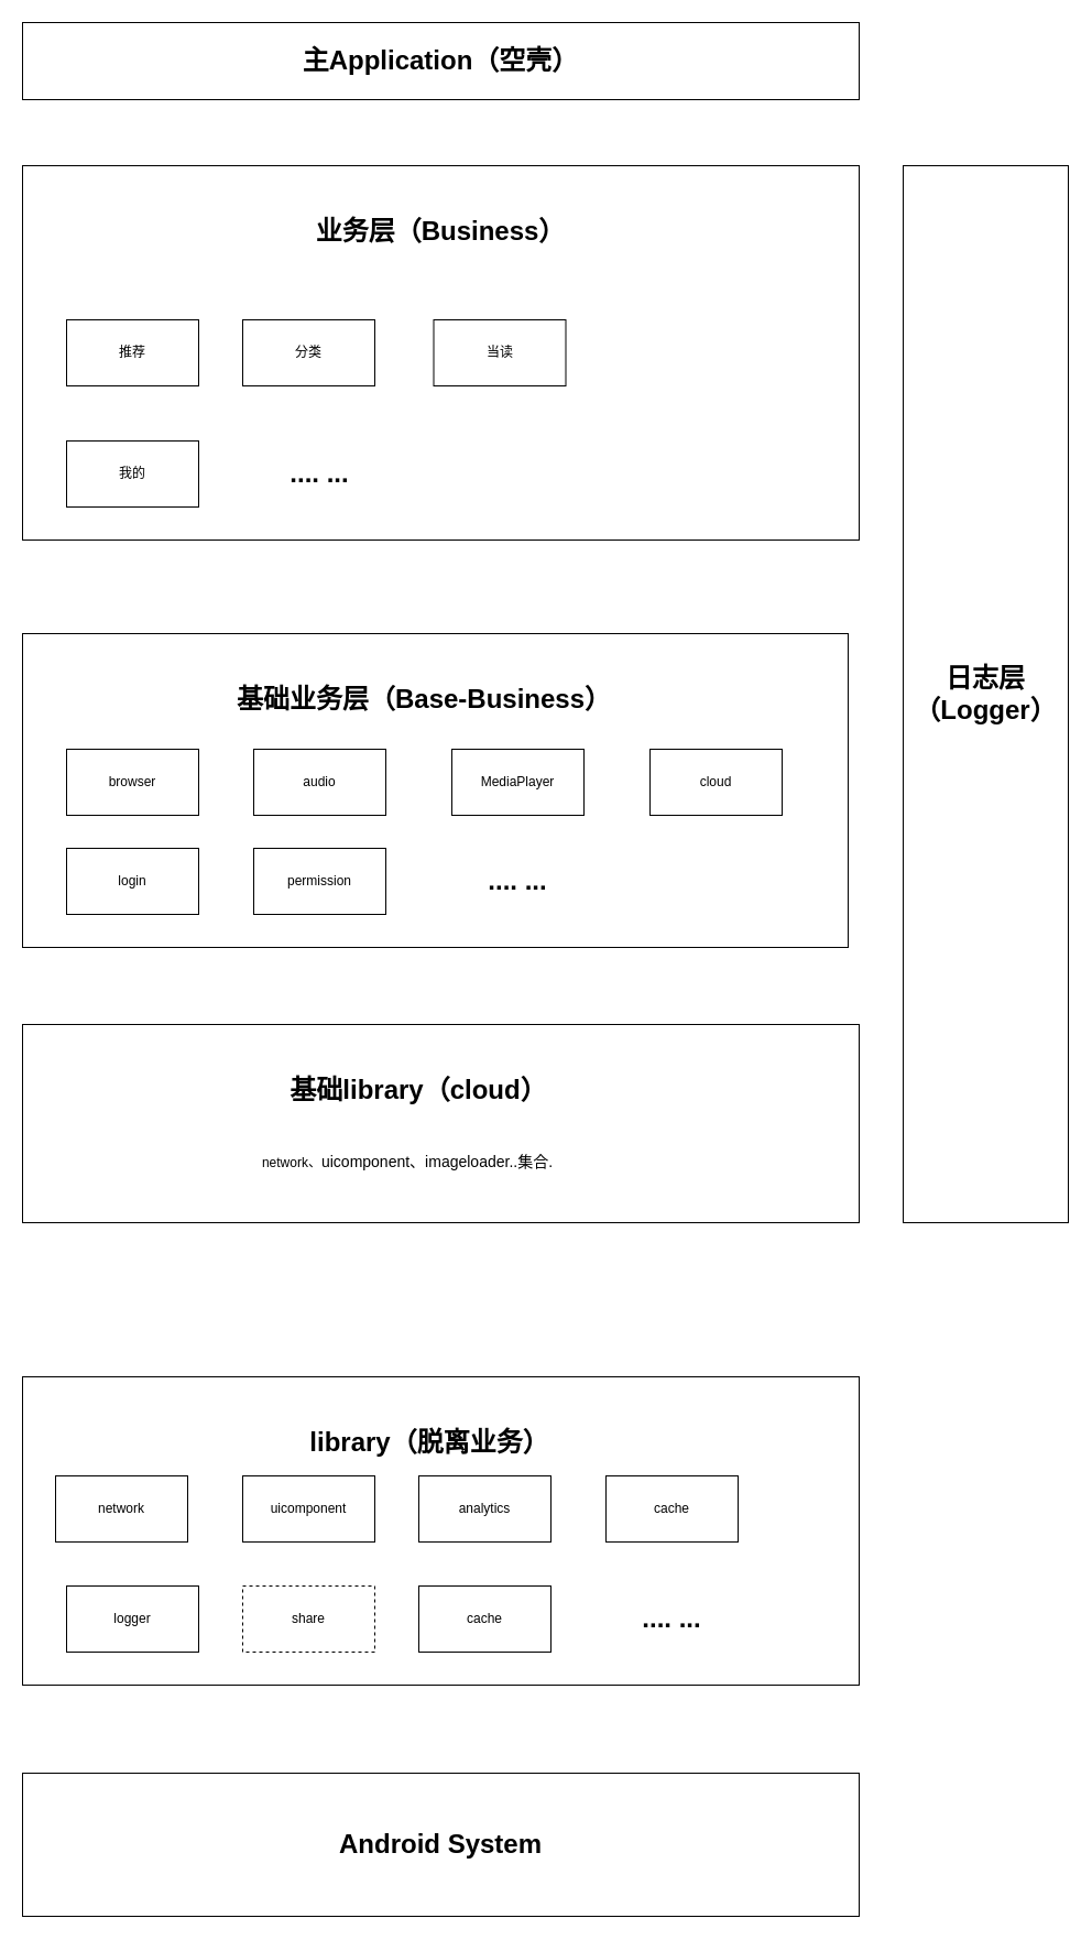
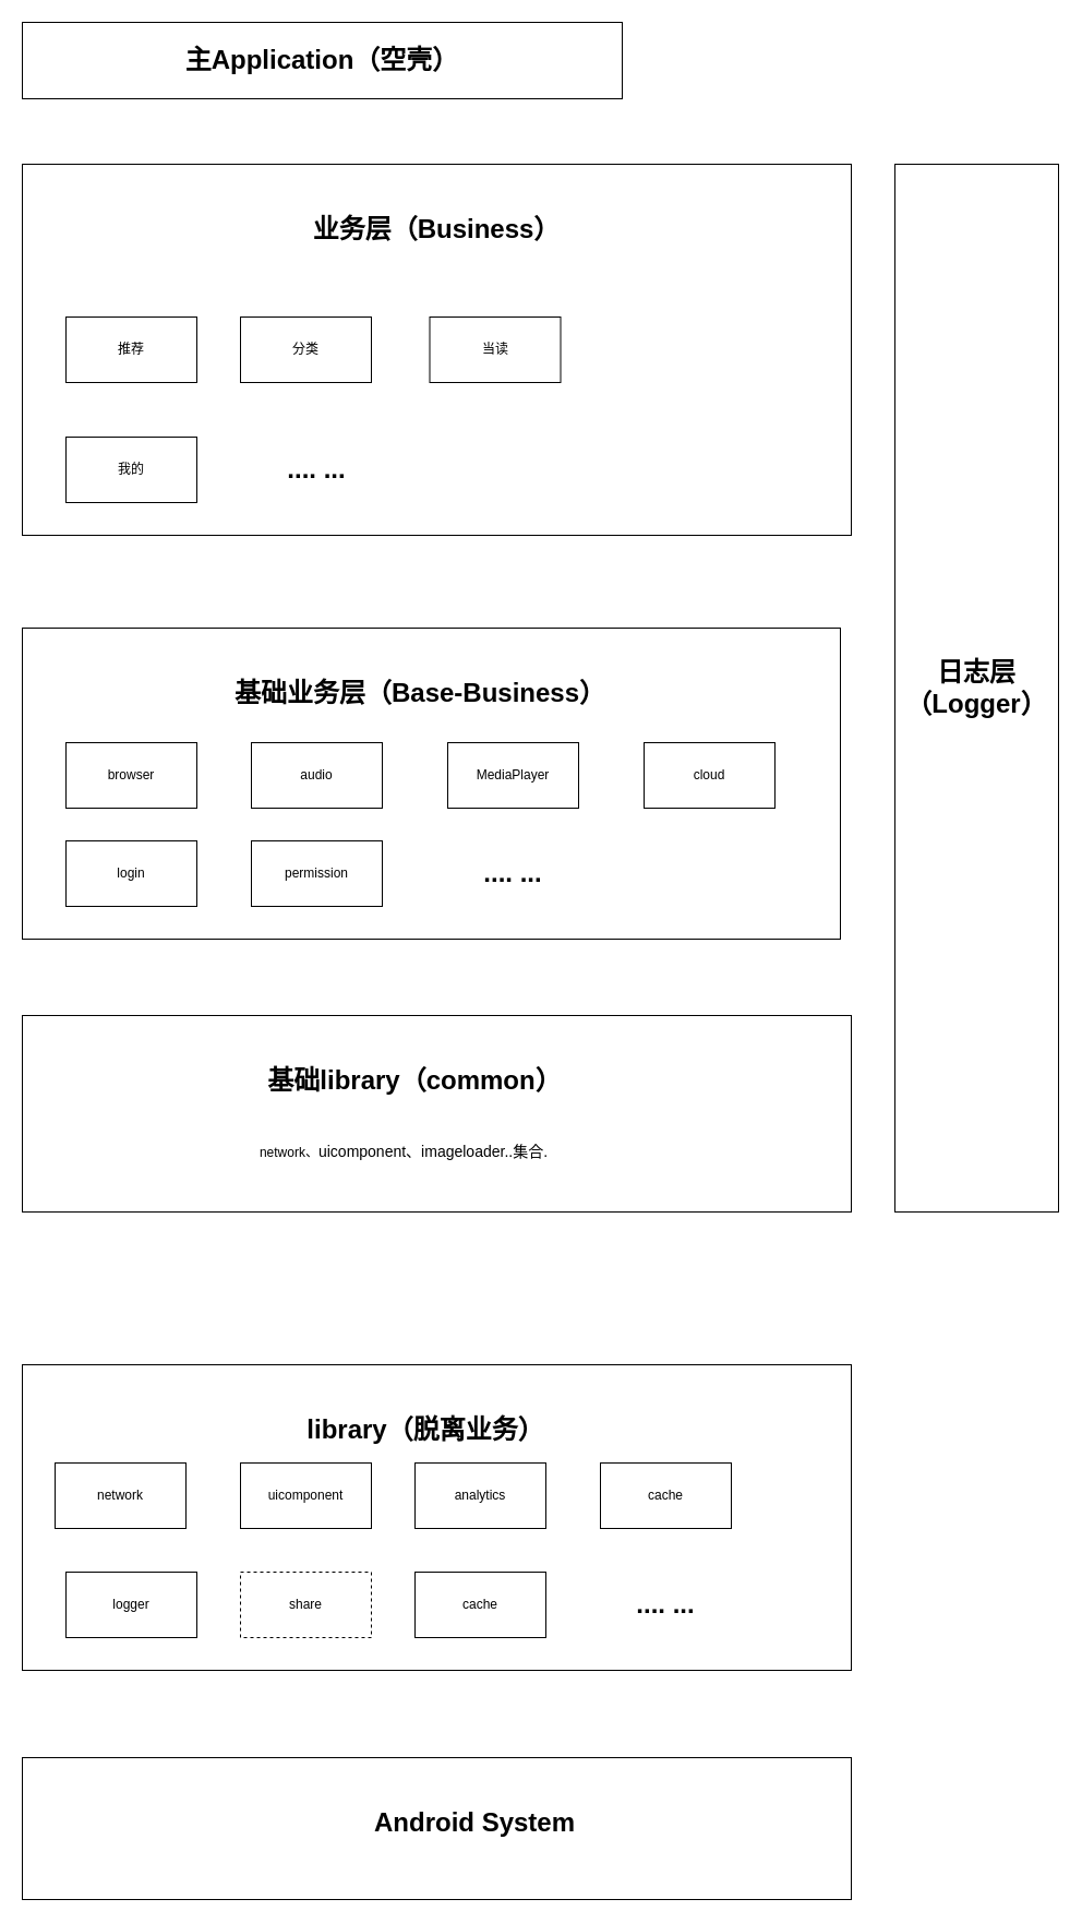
- <mxCell id="2" value="&lt;h1&gt;主Application（空壳）&lt;/h1&gt;" style="rounded=0;whiteSpace=wrap;html=1;" vertex="1" parent="1"><mxGeometry x="20" y="20" width="760" height="70" as="geometry" /></mxCell>
+ <mxCell id="2" value="&lt;h1&gt;主Application（空壳）&lt;/h1&gt;" style="rounded=0;whiteSpace=wrap;html=1;" vertex="1" parent="1"><mxGeometry x="20" y="20" width="550" height="70" as="geometry" /></mxCell>
- <mxCell id="19" value="&lt;h1&gt;基础library（cloud）&lt;/h1&gt;" style="rounded=0;whiteSpace=wrap;html=1;strokeColor=#FFFFFF;" vertex="1" parent="1"><mxGeometry x="190" y="960" width="380" height="60" as="geometry" /></mxCell>
+ <mxCell id="19" value="&lt;h1&gt;基础library（common）&lt;/h1&gt;" style="rounded=0;whiteSpace=wrap;html=1;strokeColor=#FFFFFF;" vertex="1" parent="1"><mxGeometry x="190" y="960" width="380" height="60" as="geometry" /></mxCell>
- <mxCell id="33" value="&lt;h1&gt;Android System&lt;/h1&gt;" style="rounded=0;whiteSpace=wrap;html=1;strokeColor=#FFFFFF;" vertex="1" parent="1"><mxGeometry x="210" y="1645" width="380" height="60" as="geometry" /></mxCell>
+ <mxCell id="33" value="&lt;h1&gt;Android System&lt;/h1&gt;" style="rounded=0;whiteSpace=wrap;html=1;strokeColor=#FFFFFF;" vertex="1" parent="1"><mxGeometry x="245" y="1640" width="380" height="60" as="geometry" /></mxCell>
